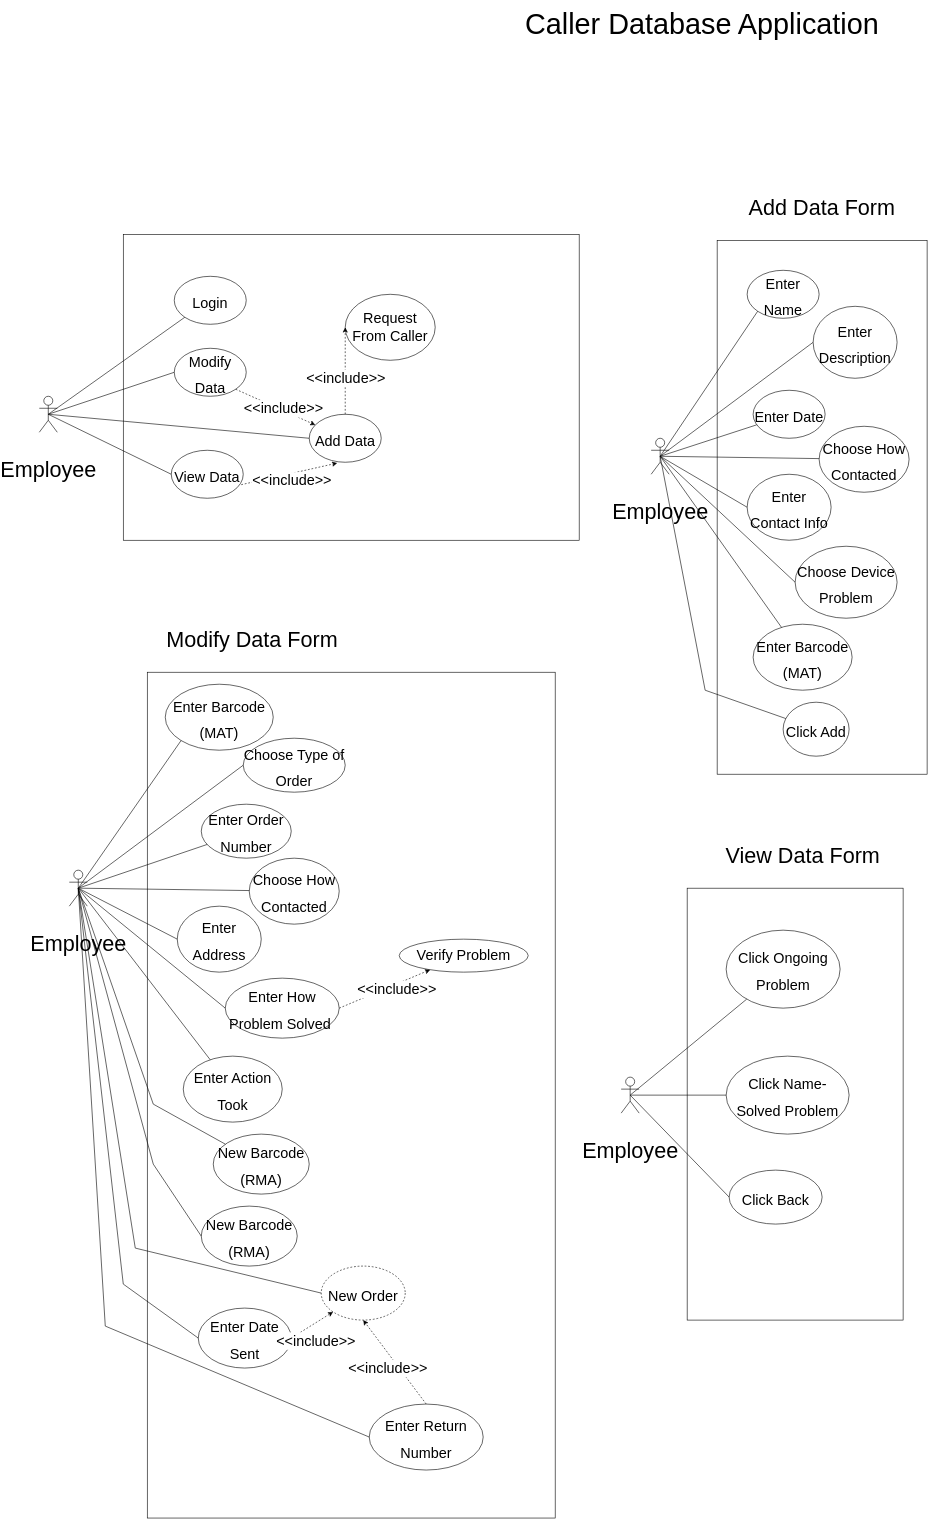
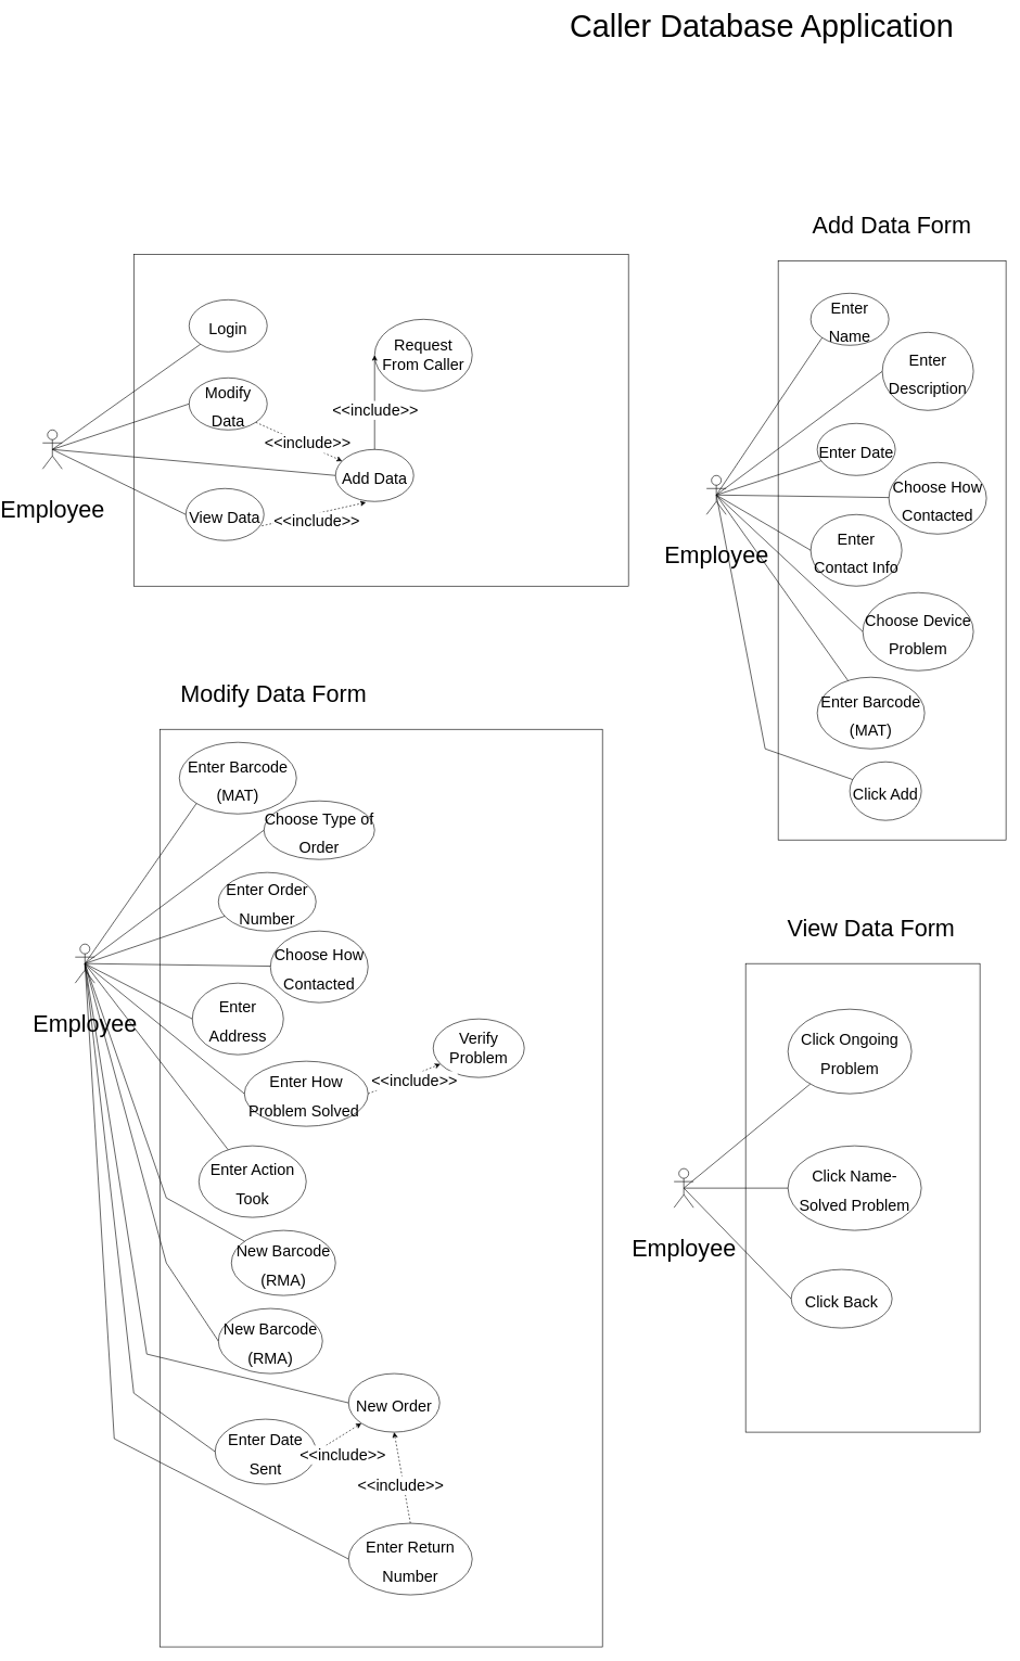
- <mxCell id="11" value="" style="html=1;labelBackgroundColor=#ffffff;startArrow=none;startFill=0;startSize=6;endArrow=classic;endFill=1;endSize=6;jettySize=auto;orthogonalLoop=1;strokeWidth=1;dashed=1;fontSize=14;rounded=0;entryX=0;entryY=0.5;entryDx=0;entryDy=0;" parent="1" source="7" target="10" edge="1"><mxGeometry width="60" height="60" relative="1" as="geometry"><mxPoint x="440" y="600" as="sourcePoint" /><mxPoint x="500" y="550" as="targetPoint" /></mxGeometry></mxCell>
+ <mxCell id="11" value="" style="html=1;labelBackgroundColor=#ffffff;startArrow=none;startFill=0;startSize=6;endArrow=classic;endFill=1;endSize=6;jettySize=auto;orthogonalLoop=1;strokeWidth=1;dashed=0;fontSize=14;rounded=0;entryX=0;entryY=0.5;entryDx=0;entryDy=0;" parent="1" source="7" target="10" edge="1"><mxGeometry width="60" height="60" relative="1" as="geometry"><mxPoint x="440" y="600" as="sourcePoint" /><mxPoint x="500" y="550" as="targetPoint" /></mxGeometry></mxCell>
- <mxCell id="58" value="Verify Problem" style="ellipse;whiteSpace=wrap;html=1;fontSize=24;" parent="1" vertex="1"><mxGeometry x="620" y="1565" width="215" height="55" as="geometry" /></mxCell>
+ <mxCell id="58" value="Verify Problem" style="ellipse;whiteSpace=wrap;html=1;fontSize=24;" parent="1" vertex="1"><mxGeometry x="620" y="1565" width="140" height="90" as="geometry" /></mxCell>
- <mxCell id="61" value="&lt;span style=&quot;font-size: 24px&quot;&gt;New Order&lt;/span&gt;" style="ellipse;whiteSpace=wrap;html=1;fontSize=36;dashed=1;" parent="1" vertex="1"><mxGeometry x="490" y="2110" width="140" height="90" as="geometry" /></mxCell>
+ <mxCell id="61" value="&lt;span style=&quot;font-size: 24px&quot;&gt;New Order&lt;/span&gt;" style="ellipse;whiteSpace=wrap;html=1;fontSize=36;" parent="1" vertex="1"><mxGeometry x="490" y="2110" width="140" height="90" as="geometry" /></mxCell>
- <mxCell id="64" value="&lt;span style=&quot;font-size: 24px&quot;&gt;Enter Return Number&lt;/span&gt;" style="ellipse;whiteSpace=wrap;html=1;fontSize=36;" parent="1" vertex="1"><mxGeometry x="570" y="2340" width="190" height="110" as="geometry" /></mxCell>
+ <mxCell id="64" value="&lt;span style=&quot;font-size: 24px&quot;&gt;Enter Return Number&lt;/span&gt;" style="ellipse;whiteSpace=wrap;html=1;fontSize=36;" parent="1" vertex="1"><mxGeometry x="490" y="2340" width="190" height="110" as="geometry" /></mxCell>
